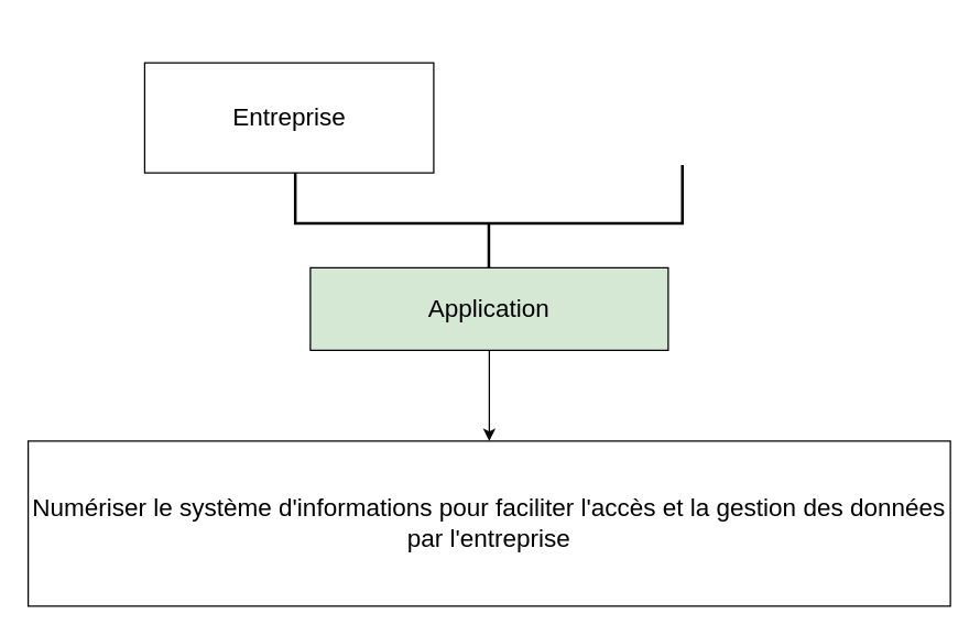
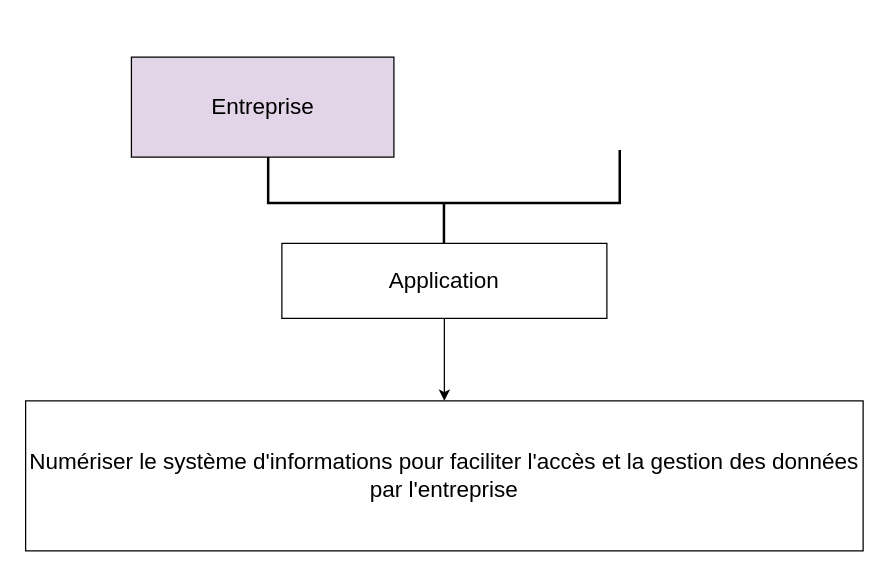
- <mxCell id="3" value="&lt;font style=&quot;font-size: 18px&quot;&gt;Entreprise&lt;/font&gt;" style="rounded=0;whiteSpace=wrap;html=1;" vertex="1" parent="1"><mxGeometry x="104.63" y="45" width="210" height="80" as="geometry" /></mxCell>
+ <mxCell id="3" value="&lt;font style=&quot;font-size: 18px&quot;&gt;Entreprise&lt;/font&gt;" style="rounded=0;whiteSpace=wrap;html=1;fillColor=#e1d5e7;" vertex="1" parent="1"><mxGeometry x="104.63" y="45" width="210" height="80" as="geometry" /></mxCell>
- <mxCell id="4" value="&lt;font style=&quot;font-size: 18px&quot;&gt;Application&lt;/font&gt;" style="rounded=0;whiteSpace=wrap;html=1;fillColor=#d5e8d4;" vertex="1" parent="1"><mxGeometry x="225" y="194" width="260" height="60" as="geometry" /></mxCell>
+ <mxCell id="4" value="&lt;font style=&quot;font-size: 18px&quot;&gt;Application&lt;/font&gt;" style="rounded=0;whiteSpace=wrap;html=1;" vertex="1" parent="1"><mxGeometry x="225" y="194" width="260" height="60" as="geometry" /></mxCell>
